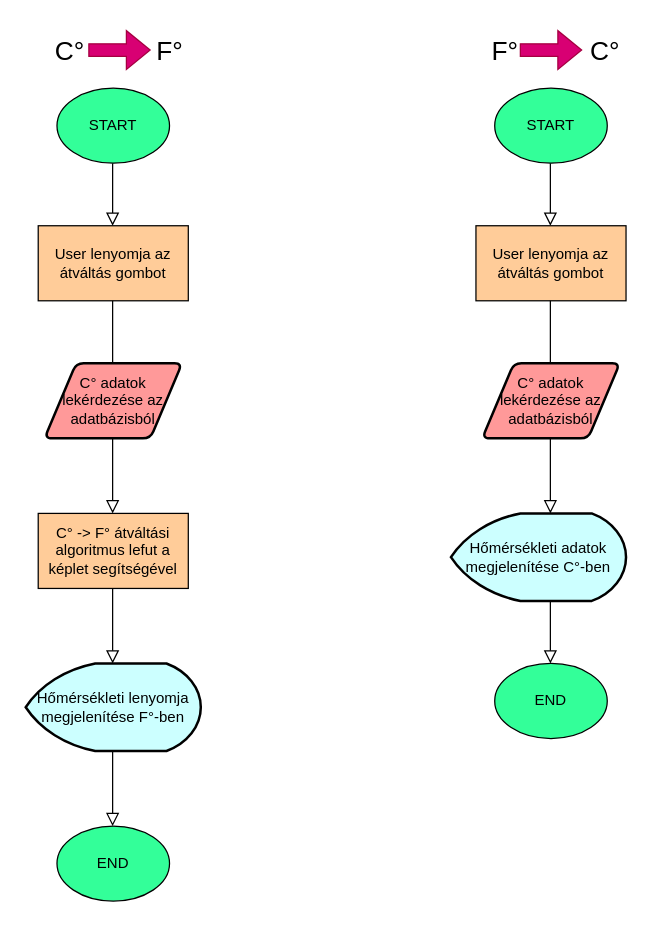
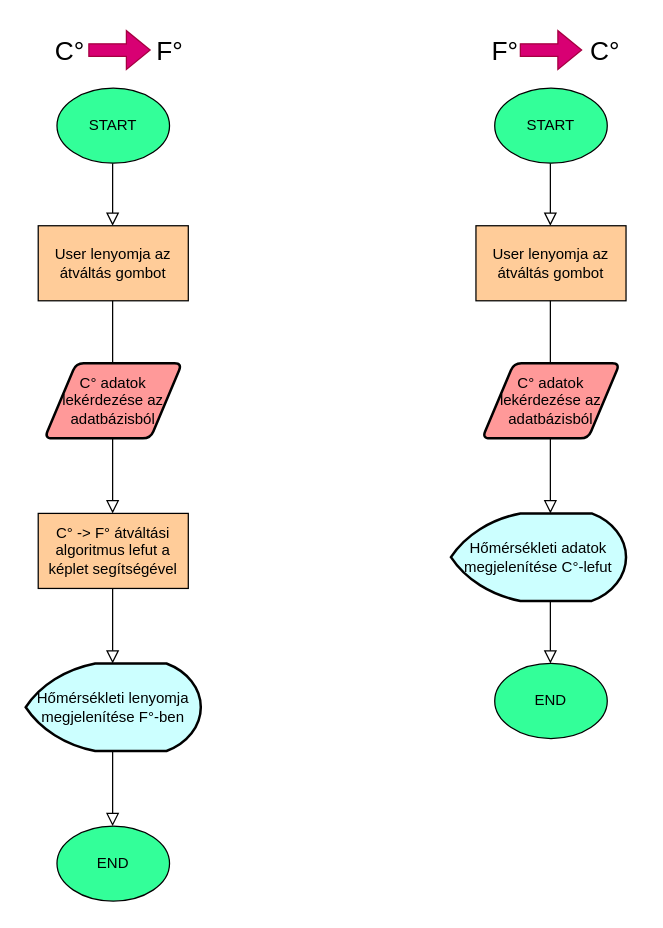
- <mxCell id="18" value="Hőmérsékleti adatok megjelenítése C°-ben" style="strokeWidth=2;html=1;shape=mxgraph.flowchart.display;whiteSpace=wrap;align=center;fillColor=#CCFFFF;" vertex="1" parent="1"><mxGeometry x="360" y="410" width="140" height="70" as="geometry" /></mxCell>
+ <mxCell id="18" value="Hőmérsékleti adatok megjelenítése C°-lefut" style="strokeWidth=2;html=1;shape=mxgraph.flowchart.display;whiteSpace=wrap;align=center;fillColor=#CCFFFF;" vertex="1" parent="1"><mxGeometry x="360" y="410" width="140" height="70" as="geometry" /></mxCell>
